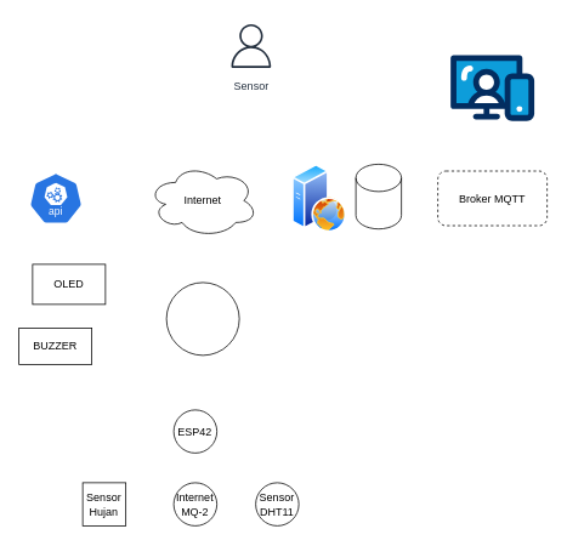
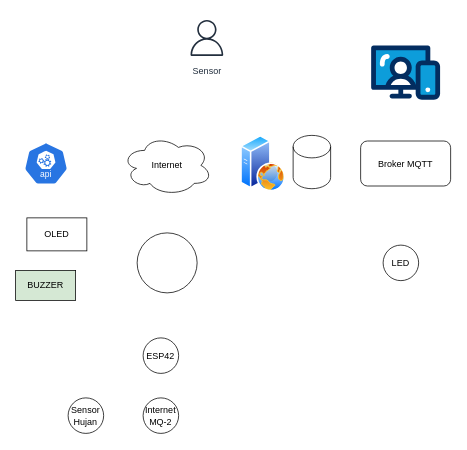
- <mxCell id="2" value="Broker MQTT" style="rounded=1;whiteSpace=wrap;html=1;dashed=1;" vertex="1" parent="1"><mxGeometry x="480" y="187.5" width="120" height="60" as="geometry" /></mxCell>
+ <mxCell id="2" value="Broker MQTT" style="rounded=1;whiteSpace=wrap;html=1;" vertex="1" parent="1"><mxGeometry x="480" y="187.5" width="120" height="60" as="geometry" /></mxCell>
+ <mxCell id="17" value="LED" style="ellipse;whiteSpace=wrap;html=1;aspect=fixed;" vertex="1" parent="1"><mxGeometry x="510" y="326.32" width="47.368" height="47.368" as="geometry" /></mxCell>
- <mxCell id="16" value="BUZZER" style="rounded=0;whiteSpace=wrap;html=1;" vertex="1" parent="1"><mxGeometry x="20" y="360" width="80" height="40" as="geometry" /></mxCell>
+ <mxCell id="16" value="BUZZER" style="rounded=0;whiteSpace=wrap;html=1;fillColor=#d5e8d4;" vertex="1" parent="1"><mxGeometry x="20" y="360" width="80" height="40" as="geometry" /></mxCell>
- <mxCell id="12" value="Sensor Hujan" style="whiteSpace=wrap;html=1;aspect=fixed;rounded=0;" vertex="1" parent="8"><mxGeometry y="80.002" width="47.368" height="47.368" as="geometry" /></mxCell>
+ <mxCell id="12" value="Sensor Hujan" style="ellipse;whiteSpace=wrap;html=1;aspect=fixed;" vertex="1" parent="8"><mxGeometry y="80.002" width="47.368" height="47.368" as="geometry" /></mxCell>
- <mxCell id="10" value="Sensor DHT11" style="ellipse;whiteSpace=wrap;html=1;aspect=fixed;" vertex="1" parent="8"><mxGeometry x="190" y="79.998" width="47.368" height="47.368" as="geometry" /></mxCell>
